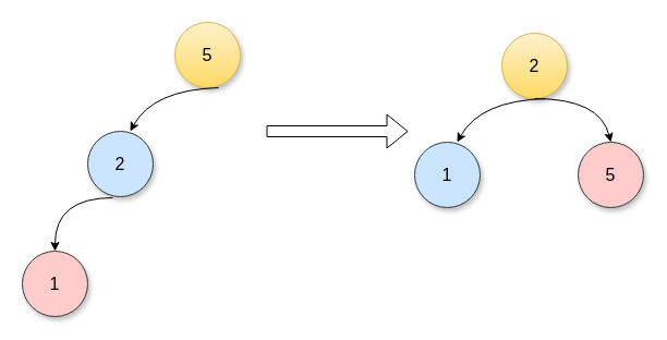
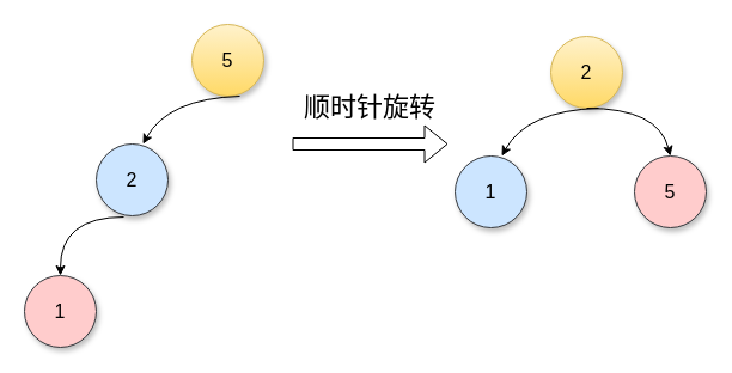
+ <mxCell id="8" value="&lt;font style=&quot;font-size: 22px&quot;&gt;顺时针旋转&lt;/font&gt;" style="text;html=1;strokeColor=none;fillColor=none;align=center;verticalAlign=middle;whiteSpace=wrap;rounded=0;" vertex="1" parent="1"><mxGeometry x="244" y="80" width="130" height="20" as="geometry" /></mxCell>
